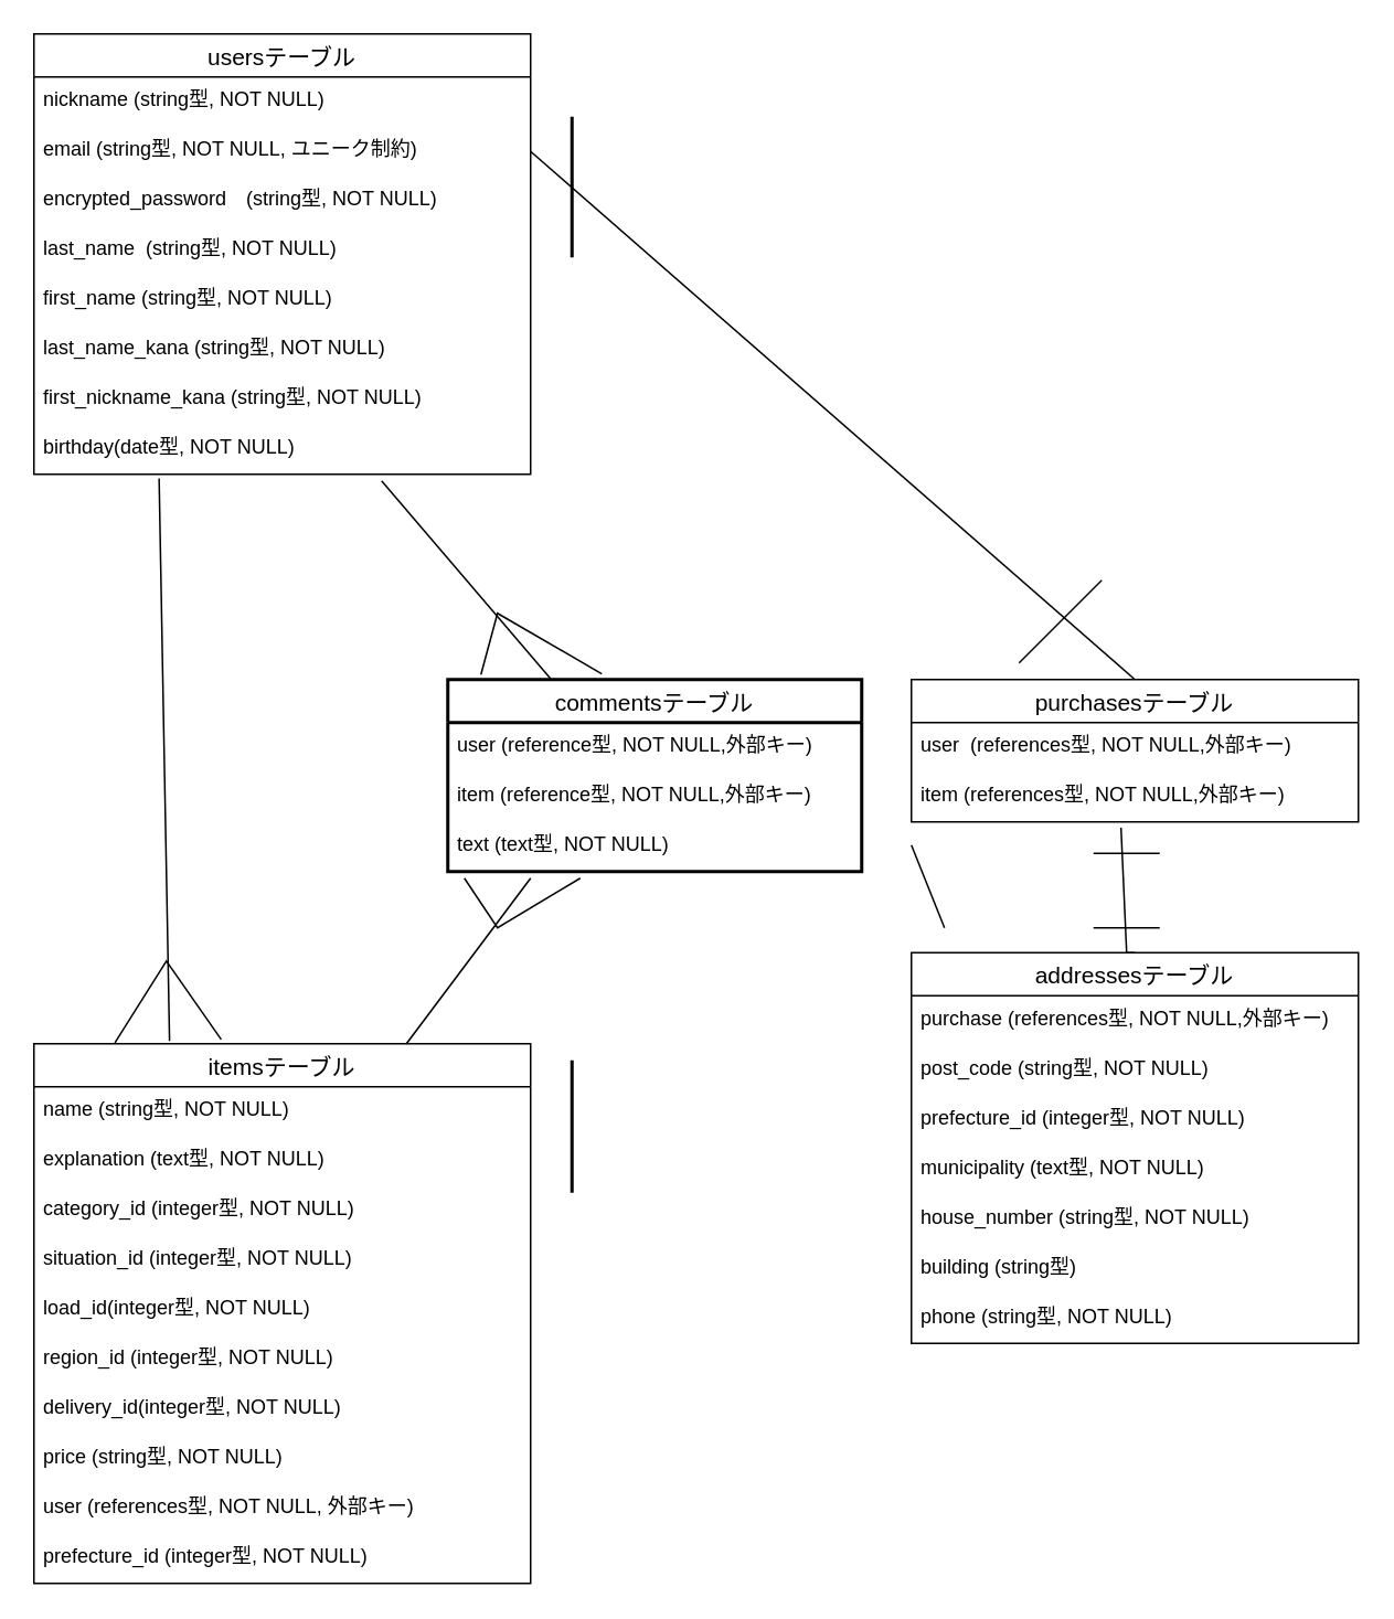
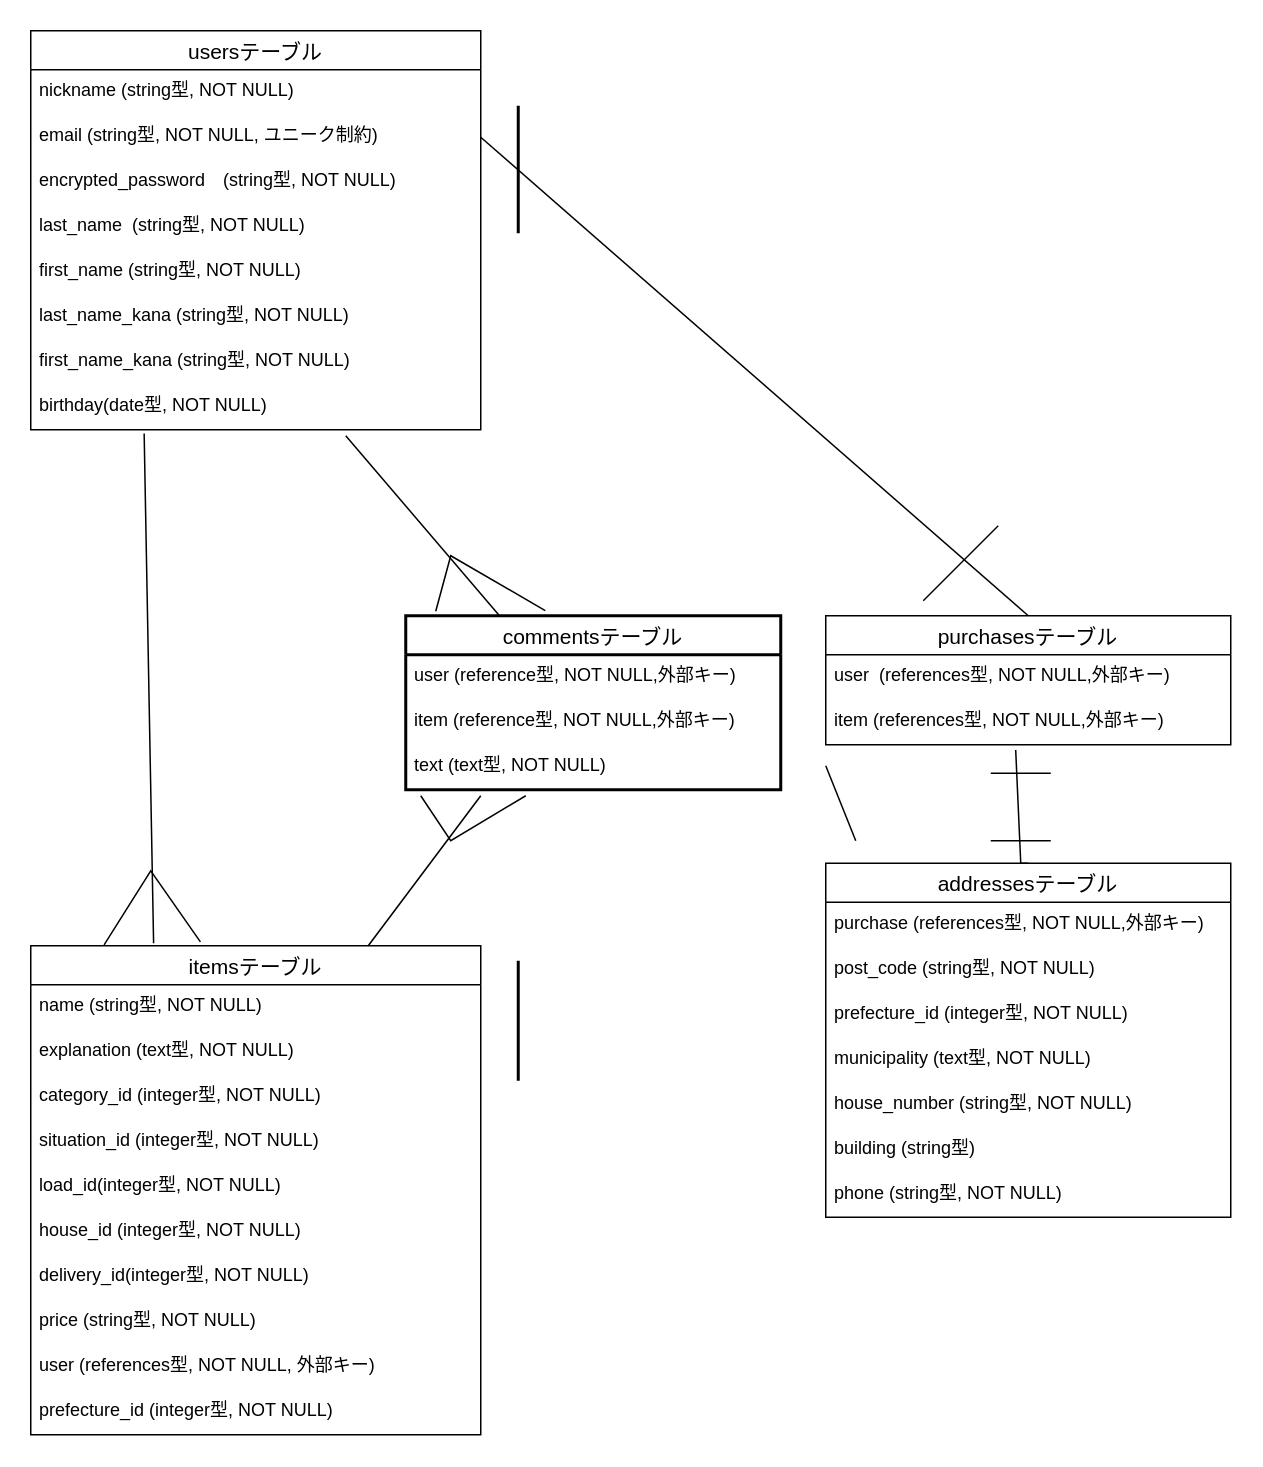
- <mxCell id="9" value="first_nickname_kana (string型, NOT NULL)" style="text;strokeColor=none;fillColor=none;spacingLeft=4;spacingRight=4;overflow=hidden;rotatable=0;points=[[0,0.5],[1,0.5]];portConstraint=eastwest;fontSize=12;fontFamily=Helvetica;fontColor=default;rounded=0;" parent="2" vertex="1"><mxGeometry y="206" width="300" height="30" as="geometry" /></mxCell>
+ <mxCell id="9" value="first_name_kana (string型, NOT NULL)" style="text;strokeColor=none;fillColor=none;spacingLeft=4;spacingRight=4;overflow=hidden;rotatable=0;points=[[0,0.5],[1,0.5]];portConstraint=eastwest;fontSize=12;fontFamily=Helvetica;fontColor=default;rounded=0;" parent="2" vertex="1"><mxGeometry y="206" width="300" height="30" as="geometry" /></mxCell>
- <mxCell id="19" value="region_id (integer型, NOT NULL)" style="text;strokeColor=none;fillColor=none;spacingLeft=4;spacingRight=4;overflow=hidden;rotatable=0;points=[[0,0.5],[1,0.5]];portConstraint=eastwest;fontSize=12;fontFamily=Helvetica;fontColor=default;rounded=0;" parent="13" vertex="1"><mxGeometry y="176" width="300" height="30" as="geometry" /></mxCell>
+ <mxCell id="19" value="house_id (integer型, NOT NULL)" style="text;strokeColor=none;fillColor=none;spacingLeft=4;spacingRight=4;overflow=hidden;rotatable=0;points=[[0,0.5],[1,0.5]];portConstraint=eastwest;fontSize=12;fontFamily=Helvetica;fontColor=default;rounded=0;" parent="13" vertex="1"><mxGeometry y="176" width="300" height="30" as="geometry" /></mxCell>
